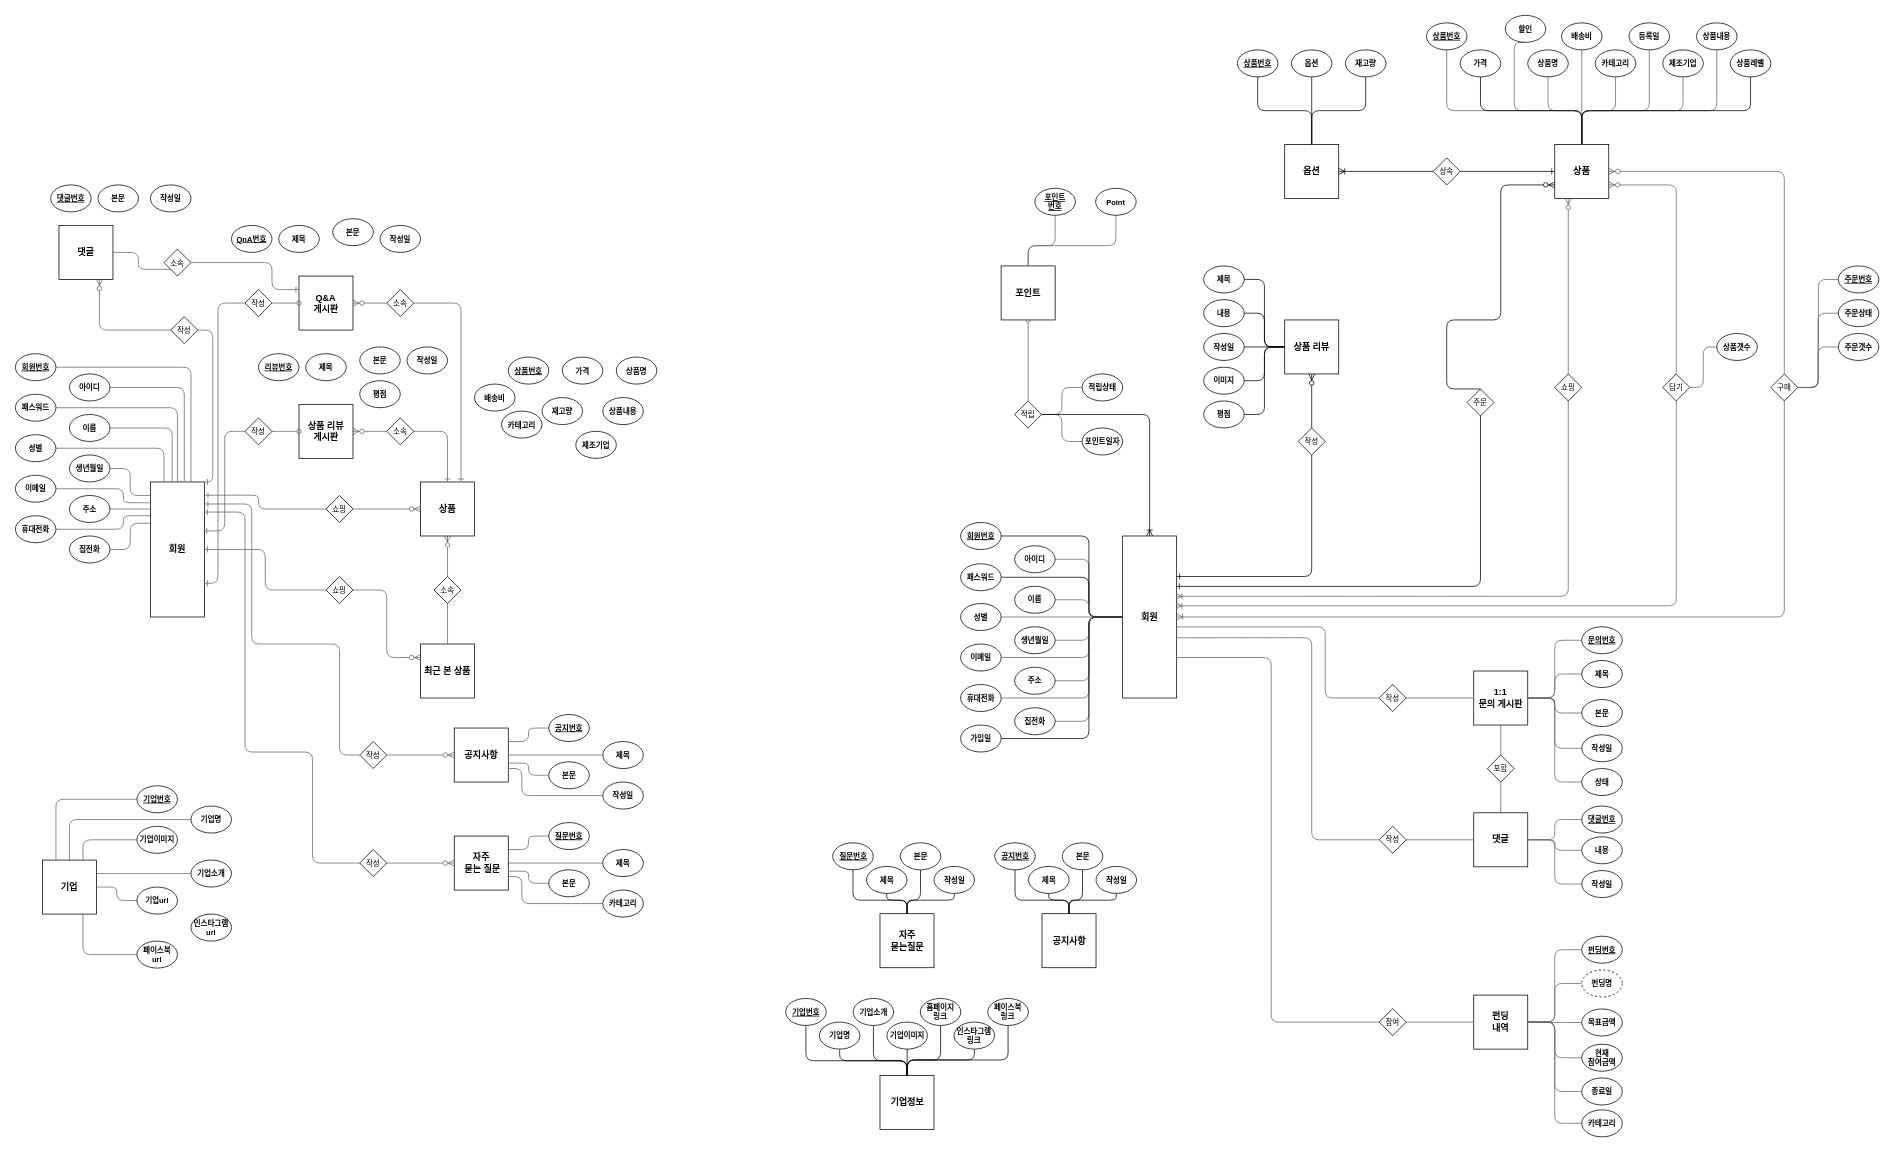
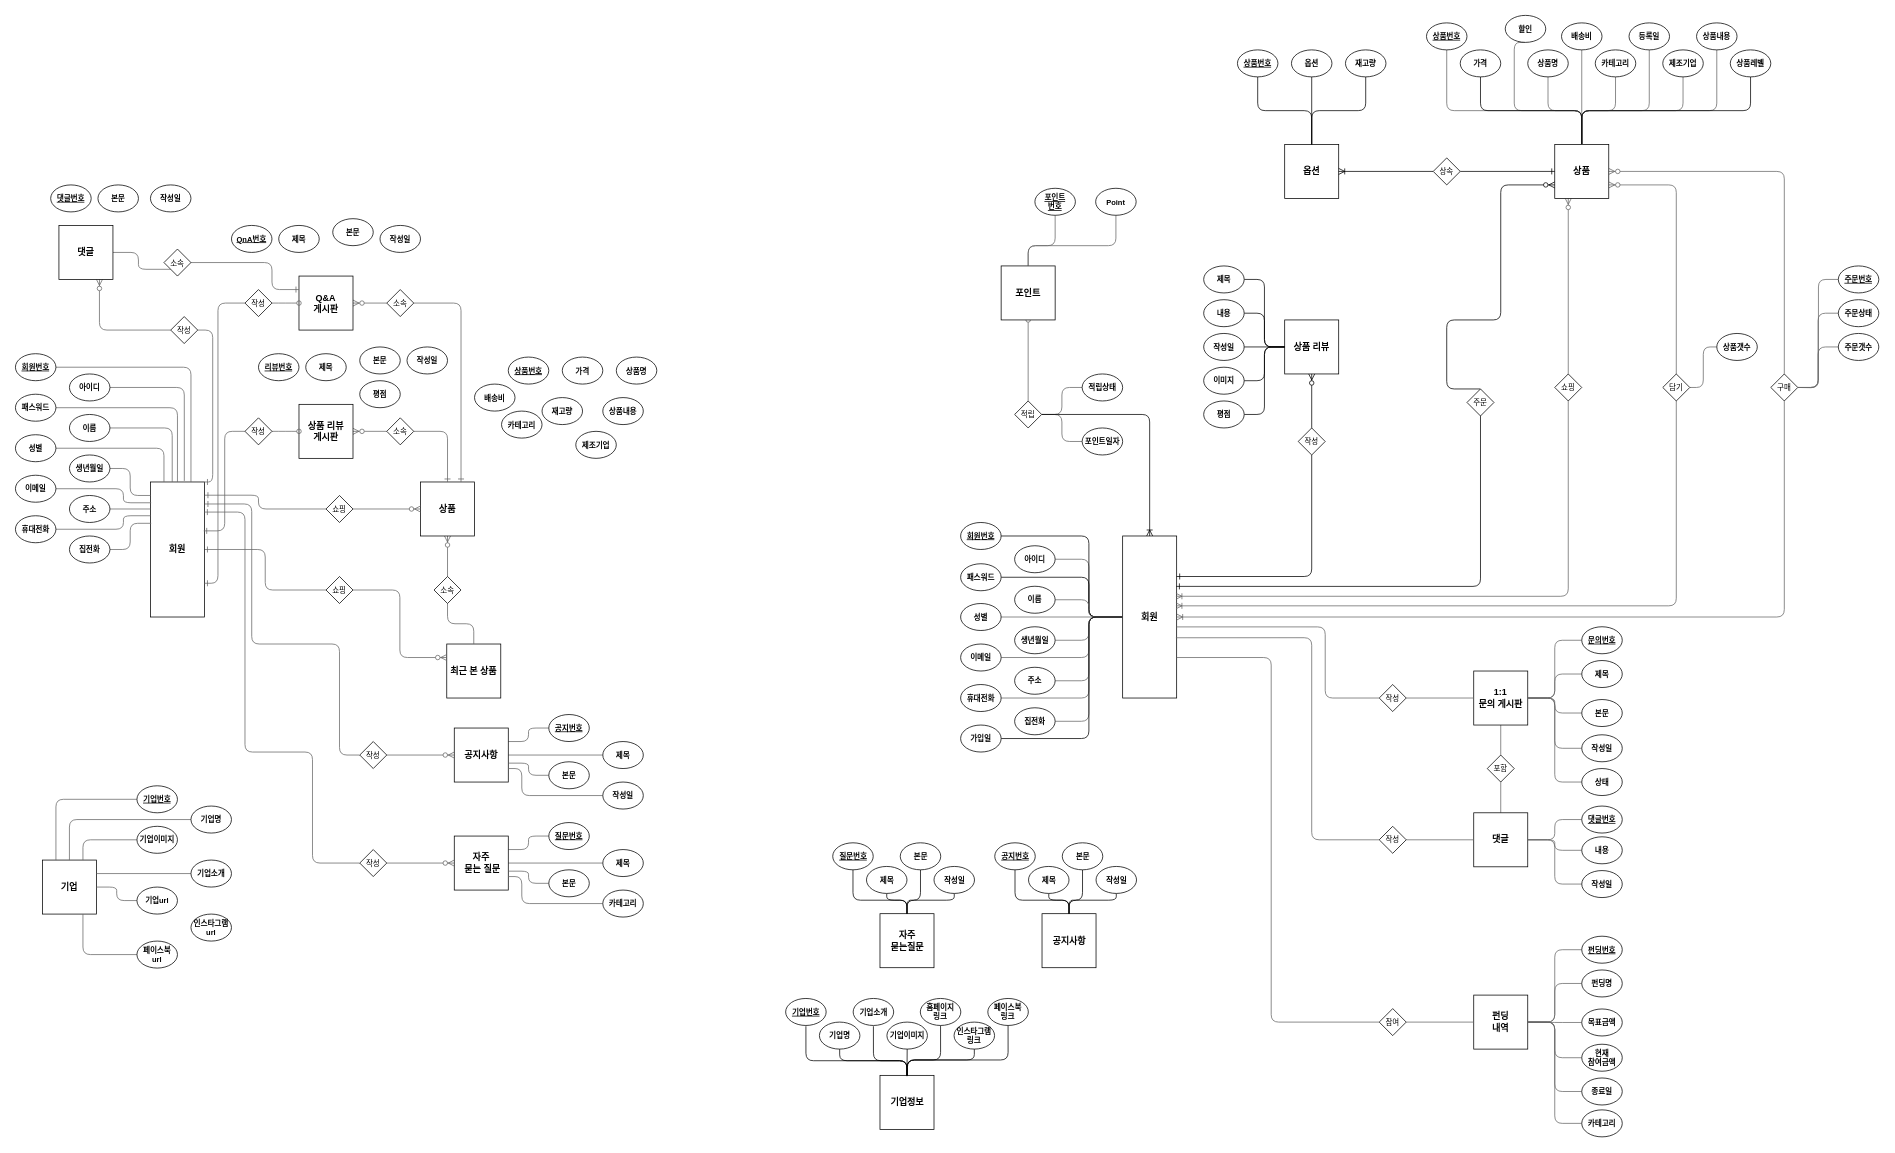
- <mxCell id="74" value="최근 본 상품" style="rounded=0;whiteSpace=wrap;html=1;fontStyle=1" parent="1" vertex="1"><mxGeometry x="560" y="858" width="72" height="72" as="geometry" /></mxCell>
+ <mxCell id="74" value="최근 본 상품" style="rounded=0;whiteSpace=wrap;html=1;fontStyle=1" parent="1" vertex="1"><mxGeometry x="595" y="858" width="72" height="72" as="geometry" /></mxCell>
- <mxCell id="209" value="펀딩명" style="ellipse;whiteSpace=wrap;html=1;fontSize=10;fontStyle=1;dashed=1;" parent="1" vertex="1"><mxGeometry x="2108" y="1292.5" width="54" height="36" as="geometry" /></mxCell>
+ <mxCell id="209" value="펀딩명" style="ellipse;whiteSpace=wrap;html=1;fontSize=10;fontStyle=1" parent="1" vertex="1"><mxGeometry x="2108" y="1292.5" width="54" height="36" as="geometry" /></mxCell>
